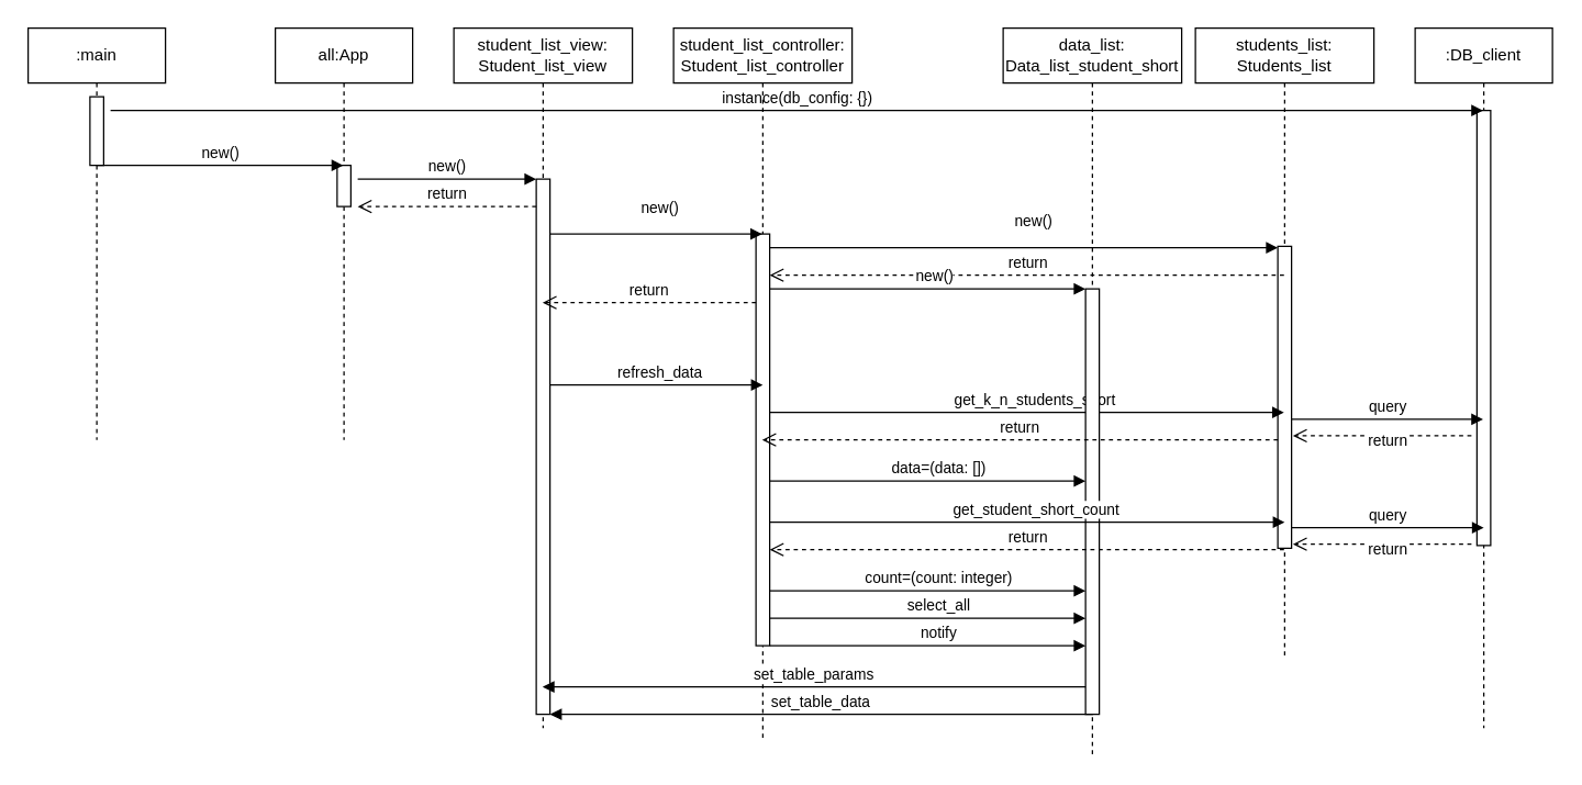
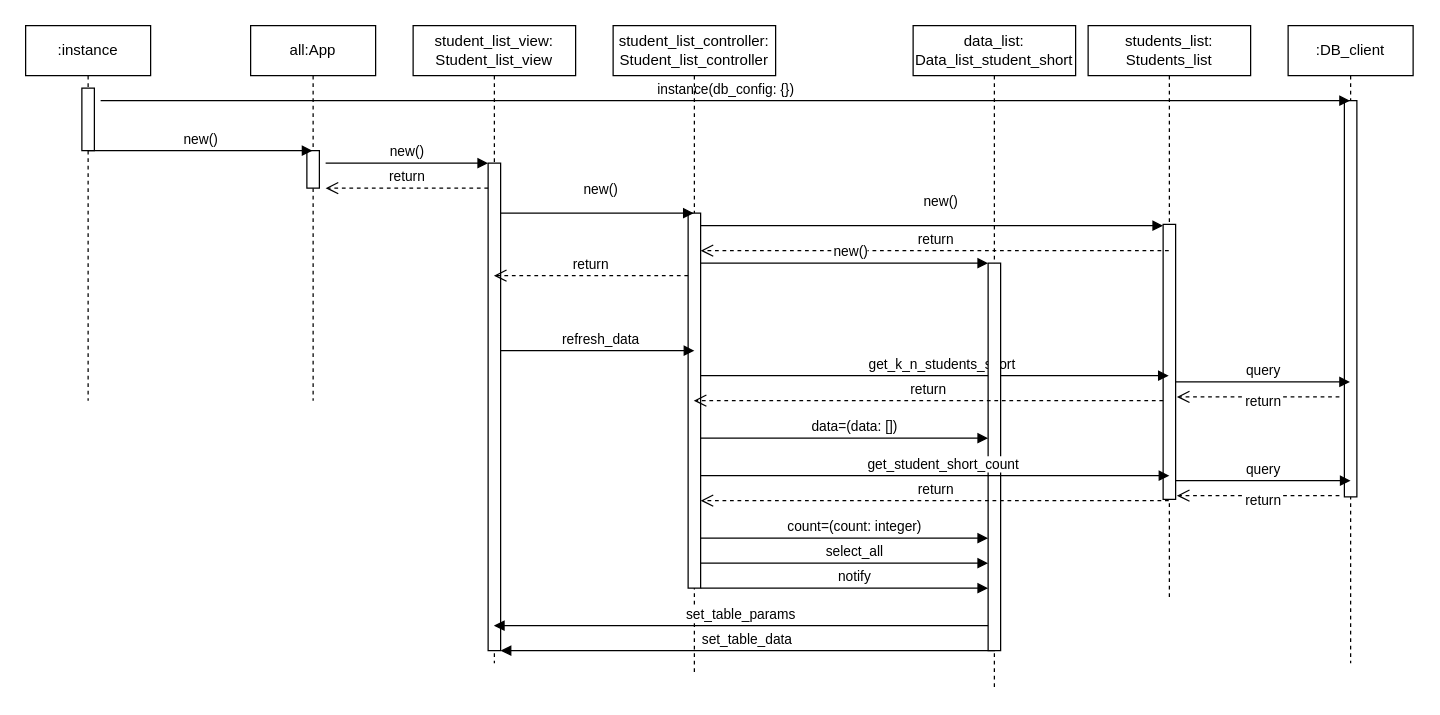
- <mxCell id="2" value=":main" style="shape=umlLifeline;perimeter=lifelinePerimeter;whiteSpace=wrap;html=1;container=1;dropTarget=0;collapsible=0;recursiveResize=0;outlineConnect=0;portConstraint=eastwest;newEdgeStyle={&quot;curved&quot;:0,&quot;rounded&quot;:0};" vertex="1" parent="1"><mxGeometry x="20" y="20" width="100" height="300" as="geometry" /></mxCell>
+ <mxCell id="2" value=":instance" style="shape=umlLifeline;perimeter=lifelinePerimeter;whiteSpace=wrap;html=1;container=1;dropTarget=0;collapsible=0;recursiveResize=0;outlineConnect=0;portConstraint=eastwest;newEdgeStyle={&quot;curved&quot;:0,&quot;rounded&quot;:0};" vertex="1" parent="1"><mxGeometry x="20" y="20" width="100" height="300" as="geometry" /></mxCell>
